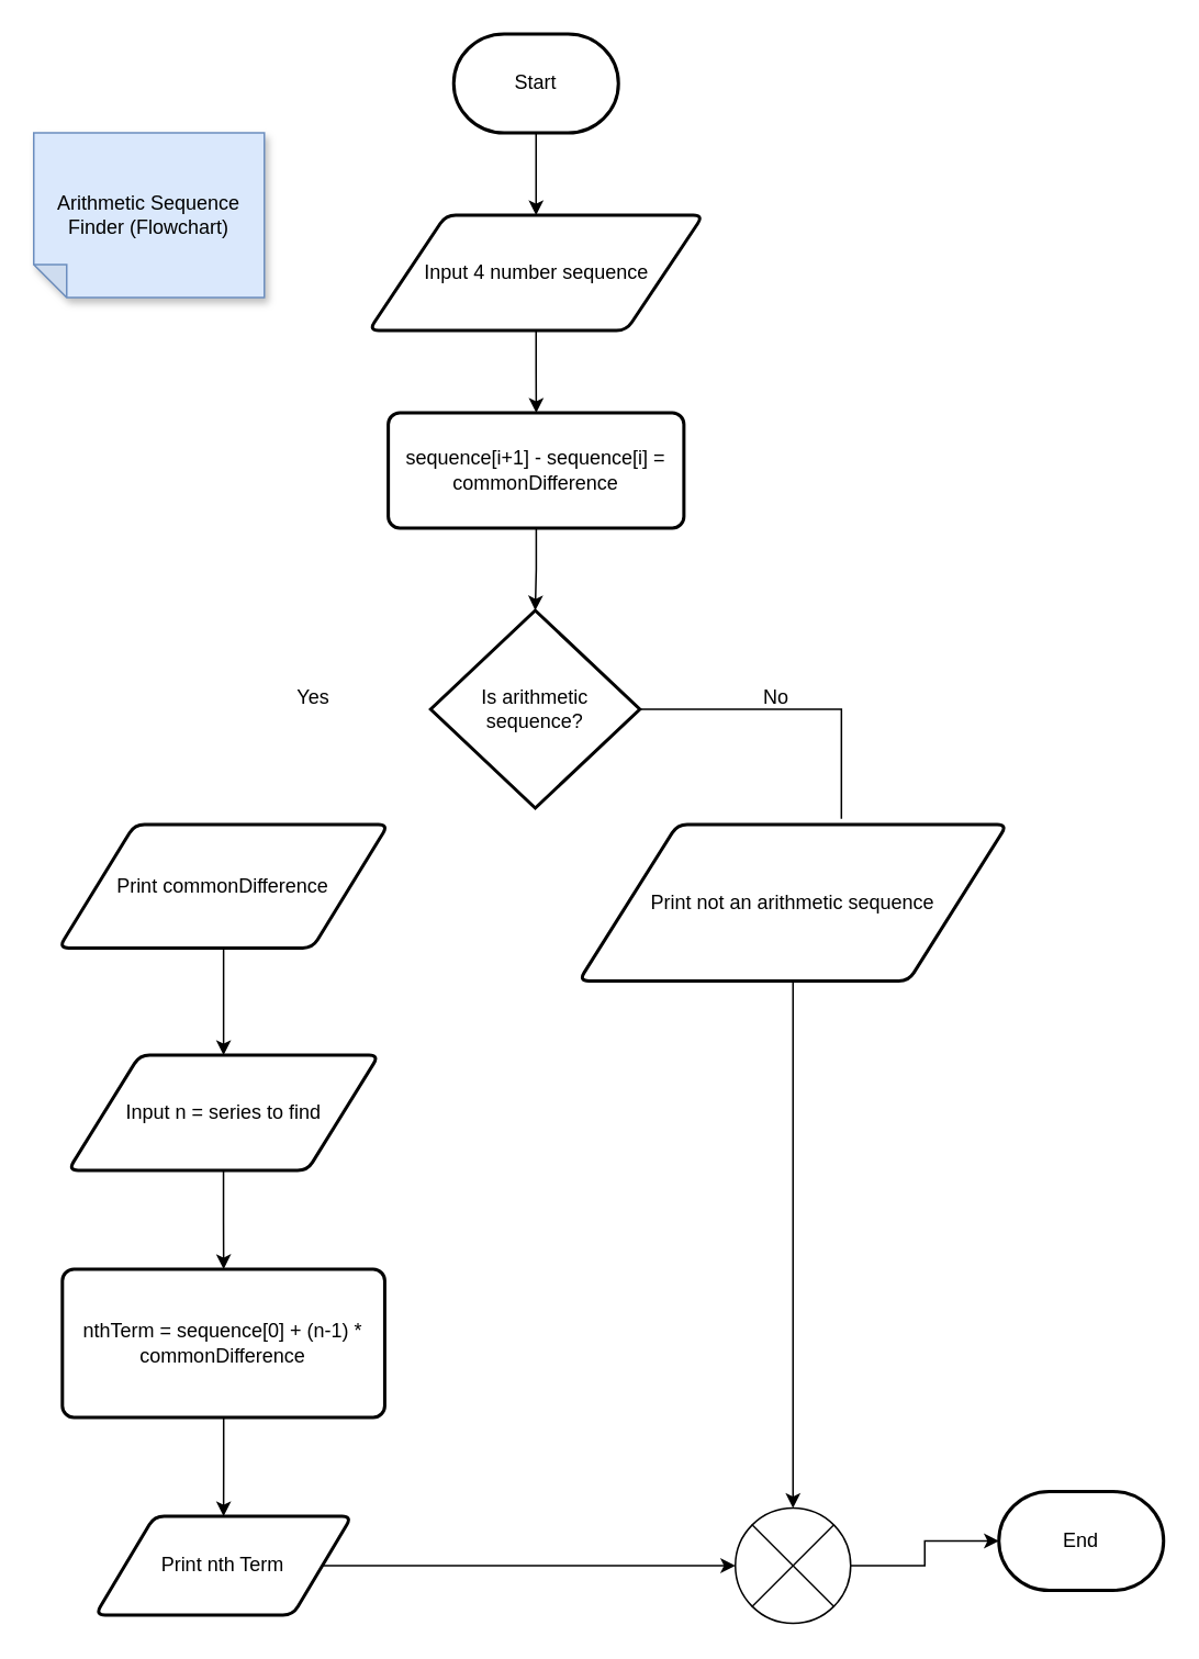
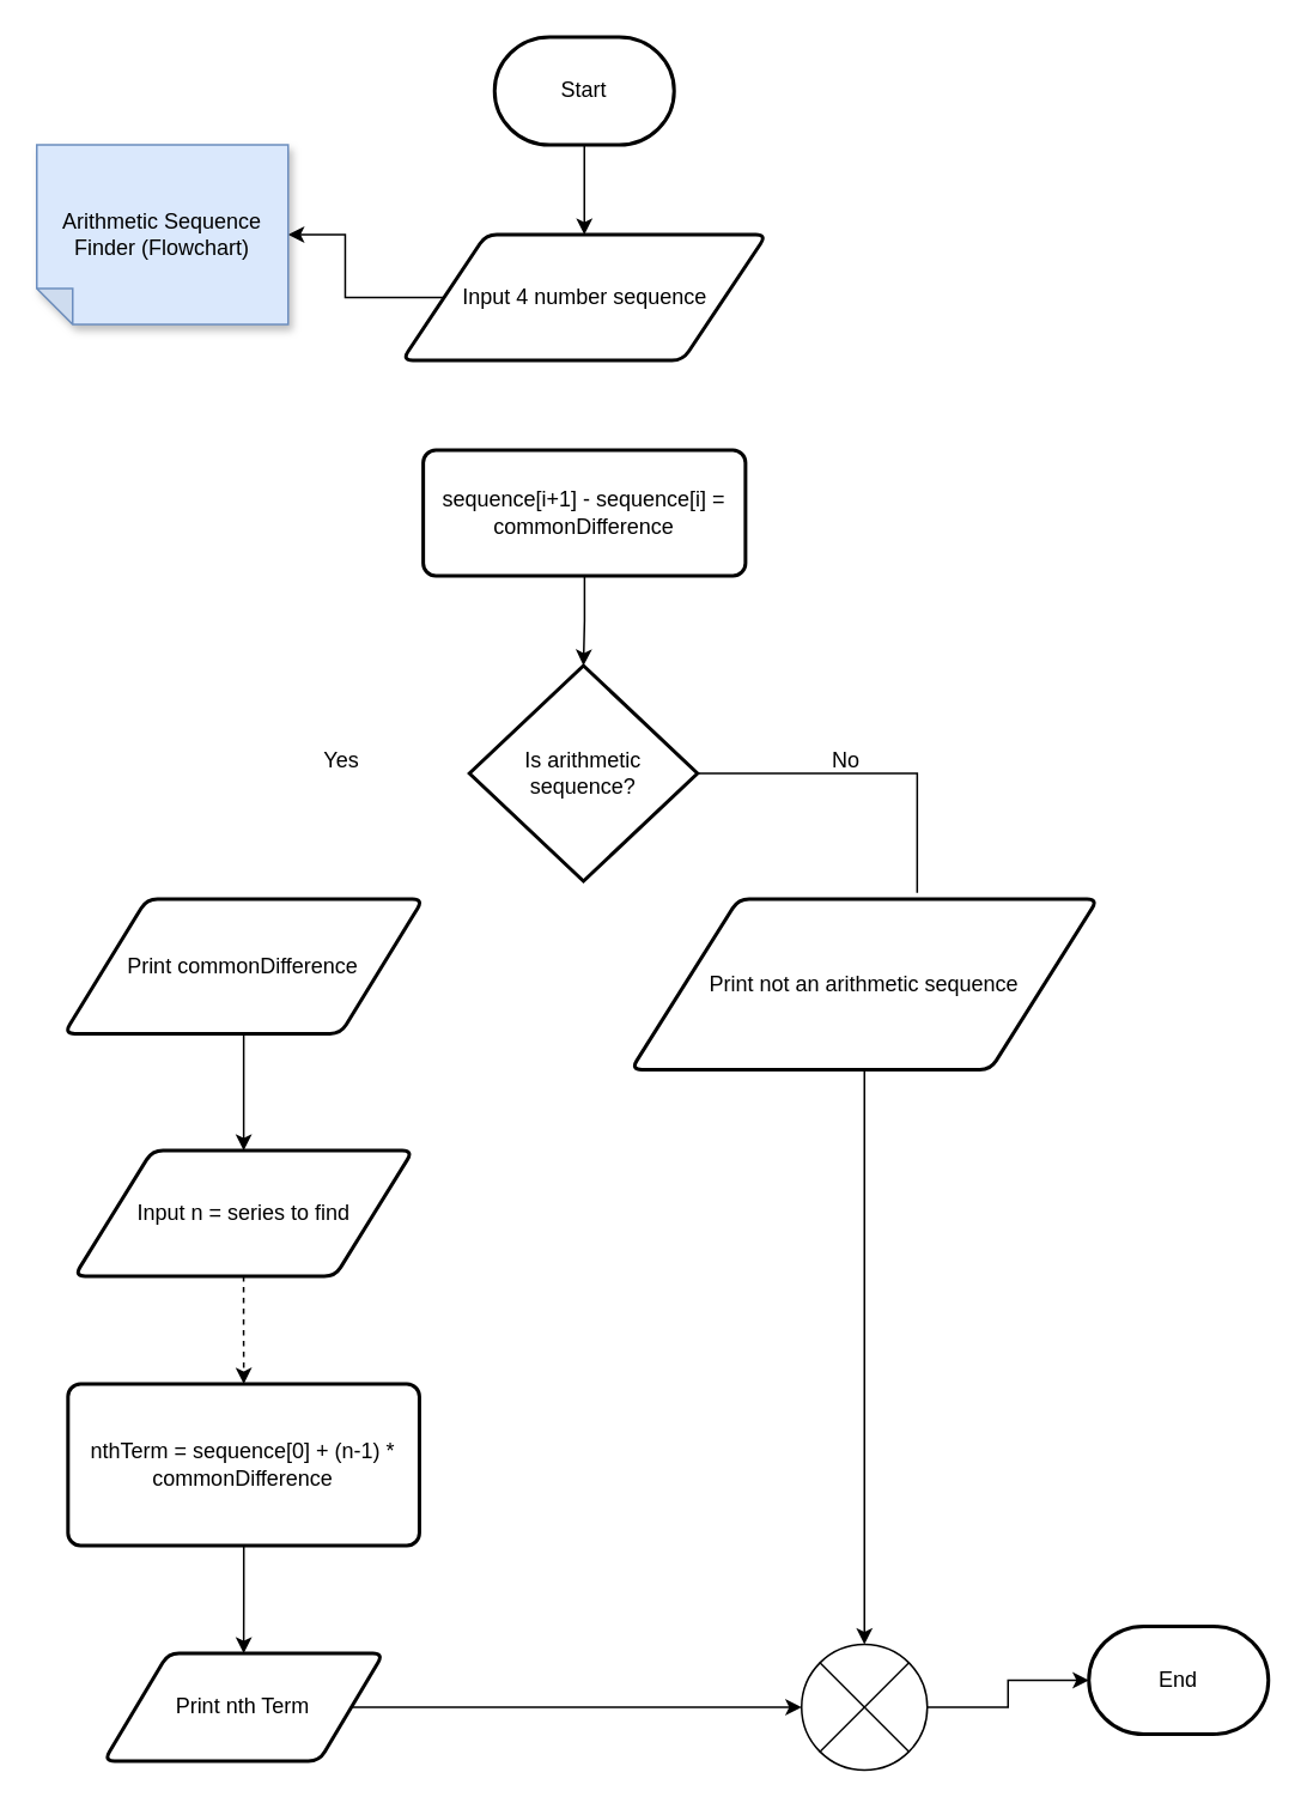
- <mxCell id="2" value="" style="edgeStyle=orthogonalEdgeStyle;rounded=0;orthogonalLoop=1;jettySize=auto;html=1;" edge="1" parent="1" source="3" target="5"><mxGeometry relative="1" as="geometry" /></mxCell>
+ <mxCell id="2" value="" style="edgeStyle=orthogonalEdgeStyle;rounded=0;orthogonalLoop=1;jettySize=auto;html=1;" edge="1" parent="1" source="3" target="25"><mxGeometry relative="1" as="geometry" /></mxCell>
- <mxCell id="13" style="edgeStyle=orthogonalEdgeStyle;rounded=0;orthogonalLoop=1;jettySize=auto;html=1;" edge="1" parent="1" source="14" target="16"><mxGeometry relative="1" as="geometry" /></mxCell>
+ <mxCell id="13" style="edgeStyle=orthogonalEdgeStyle;rounded=0;orthogonalLoop=1;jettySize=auto;html=1;dashed=1;" edge="1" parent="1" source="14" target="16"><mxGeometry relative="1" as="geometry" /></mxCell>
